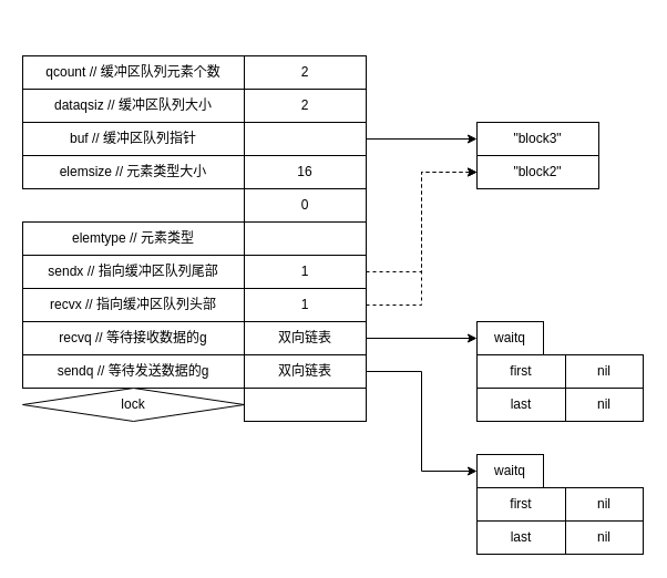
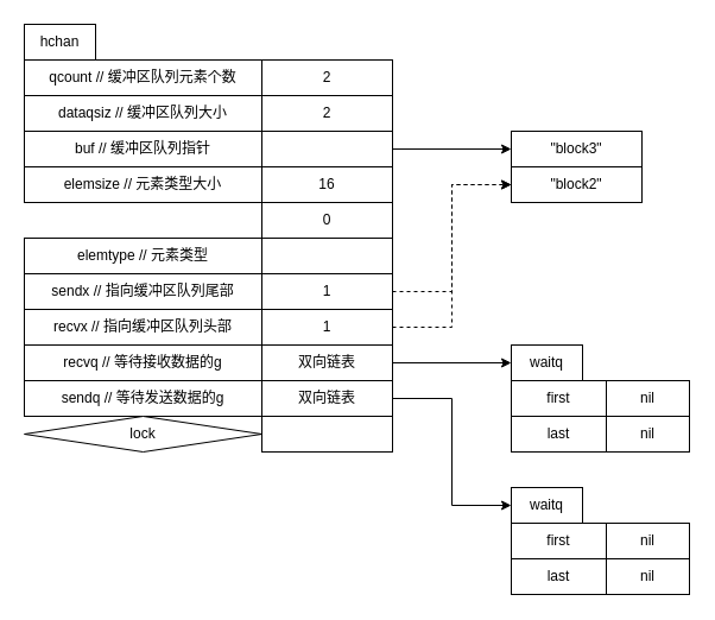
+ <mxCell id="2" value="hchan" style="rounded=0;whiteSpace=wrap;html=1;" vertex="1" parent="1"><mxGeometry x="20" y="20" width="60" height="30" as="geometry" /></mxCell>
